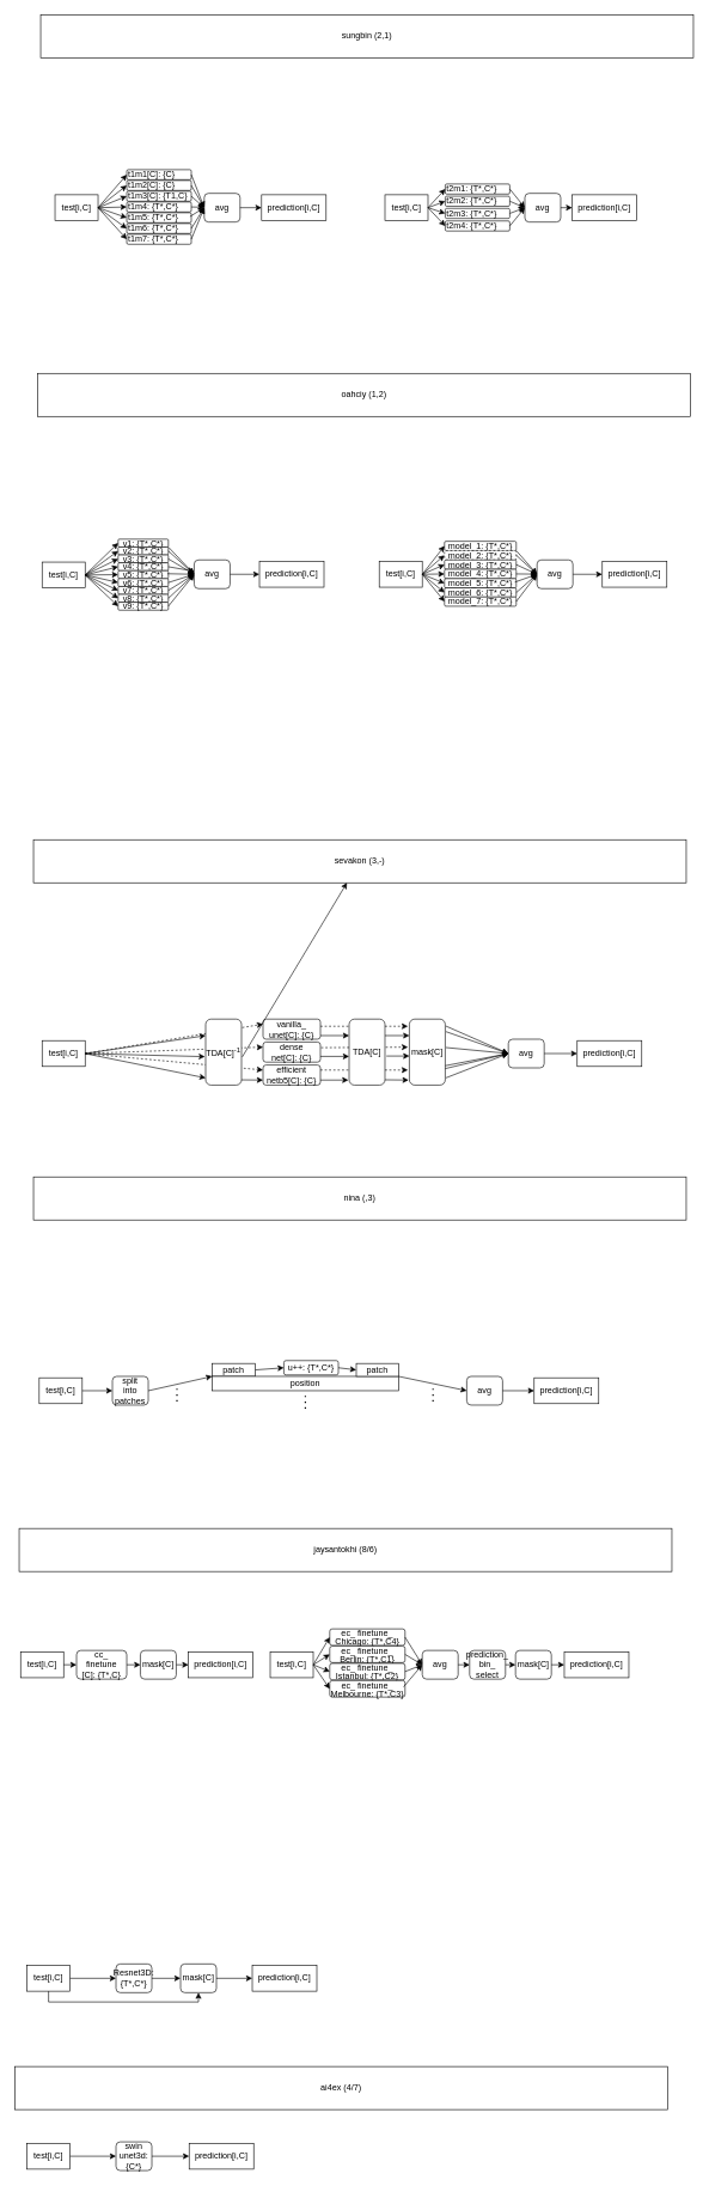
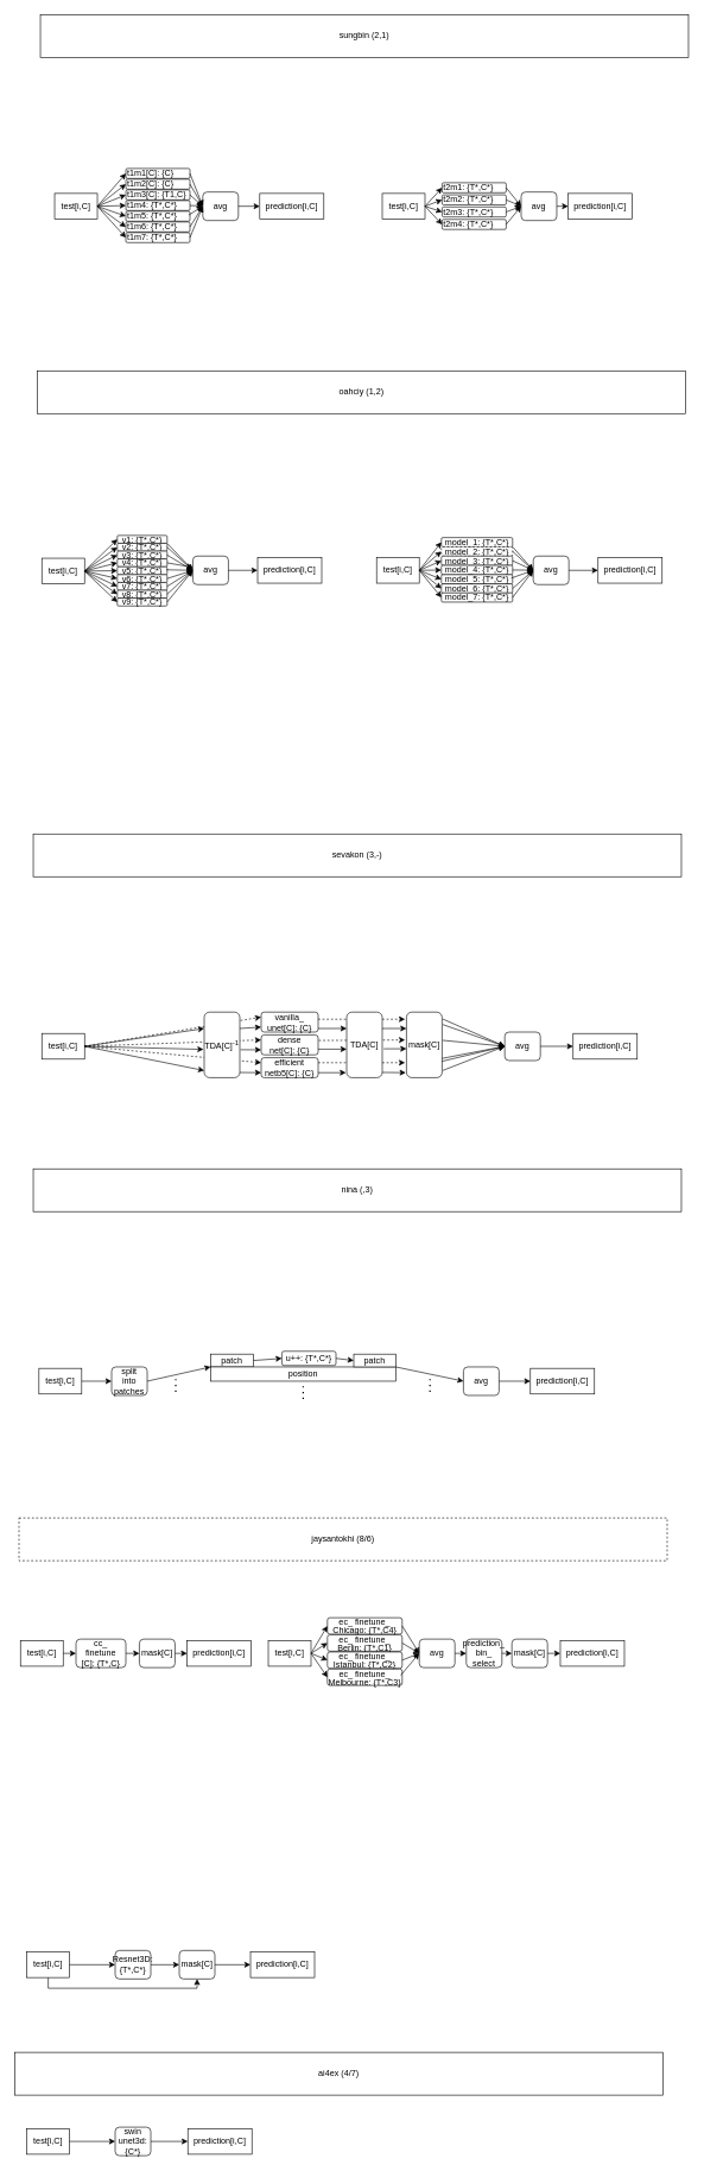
- <mxCell id="148" value="" style="endArrow=classic;html=1;rounded=0;exitX=1.02;exitY=0.574;exitDx=0;exitDy=0;exitPerimeter=0;" parent="1" source="144" target="104" edge="1"><mxGeometry width="50" height="50" relative="1" as="geometry"><mxPoint x="331" y="1487" as="sourcePoint" /><mxPoint x="366" y="1487" as="targetPoint" /></mxGeometry></mxCell>
+ <mxCell id="148" value="" style="endArrow=classic;html=1;rounded=0;entryX=0;entryY=0.75;entryDx=0;entryDy=0;exitX=1.02;exitY=0.574;exitDx=0;exitDy=0;exitPerimeter=0;" parent="1" source="144" target="106" edge="1"><mxGeometry width="50" height="50" relative="1" as="geometry"><mxPoint x="331" y="1487" as="sourcePoint" /><mxPoint x="366" y="1487" as="targetPoint" /></mxGeometry></mxCell>
+ <mxCell id="149" value="" style="endArrow=classic;html=1;rounded=0;exitX=1;exitY=0.25;exitDx=0;exitDy=0;entryX=0;entryY=0.75;entryDx=0;entryDy=0;" parent="1" source="144" target="105" edge="1"><mxGeometry width="50" height="50" relative="1" as="geometry"><mxPoint x="426" y="1397" as="sourcePoint" /><mxPoint x="366" y="1382" as="targetPoint" /></mxGeometry></mxCell>
- <mxCell id="154" value="jaysantokhi (8/6)" style="rounded=0;whiteSpace=wrap;html=1;" parent="1" vertex="1"><mxGeometry x="26" y="2130" width="910" height="60" as="geometry" /></mxCell>
+ <mxCell id="154" value="jaysantokhi (8/6)" style="rounded=0;whiteSpace=wrap;html=1;dashed=1;" parent="1" vertex="1"><mxGeometry x="26" y="2130" width="910" height="60" as="geometry" /></mxCell>
